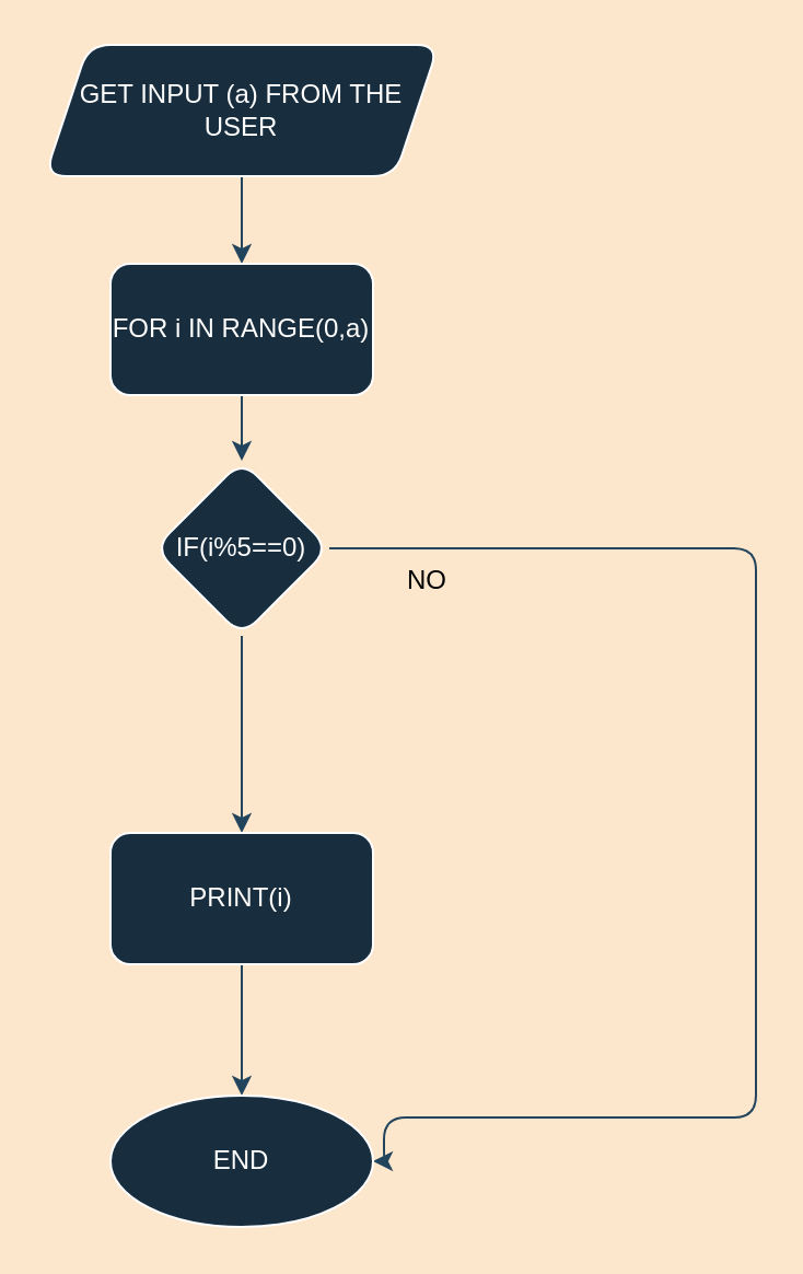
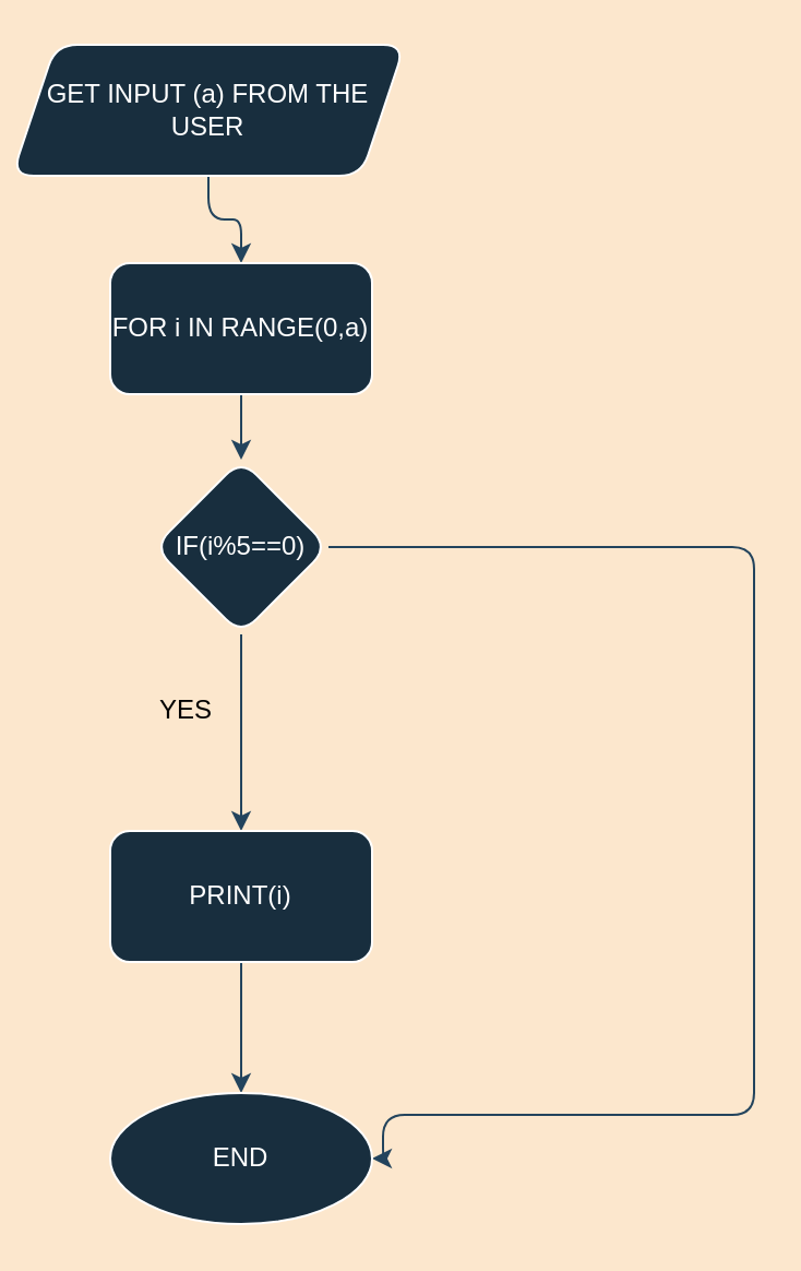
- <mxCell id="3" value="GET INPUT (a) FROM THE USER" style="shape=parallelogram;perimeter=parallelogramPerimeter;whiteSpace=wrap;html=1;fixedSize=1;fillColor=#182E3E;strokeColor=#FFFFFF;fontColor=#FFFFFF;rounded=1;" vertex="1" parent="1"><mxGeometry x="20" y="20" width="180" height="60" as="geometry" /></mxCell>
+ <mxCell id="3" value="GET INPUT (a) FROM THE USER" style="shape=parallelogram;perimeter=parallelogramPerimeter;whiteSpace=wrap;html=1;fixedSize=1;fillColor=#182E3E;strokeColor=#FFFFFF;fontColor=#FFFFFF;rounded=1;" vertex="1" parent="1"><mxGeometry x="5" y="20" width="180" height="60" as="geometry" /></mxCell>
- <mxCell id="13" value="NO" style="text;html=1;strokeColor=none;fillColor=none;align=center;verticalAlign=middle;whiteSpace=wrap;fontColor=#000000;rounded=1;" vertex="1" parent="1"><mxGeometry x="165" y="250" width="60" height="30" as="geometry" /></mxCell>
+ <mxCell id="12" value="YES" style="text;html=1;strokeColor=none;fillColor=none;align=center;verticalAlign=middle;whiteSpace=wrap;fontColor=default;rounded=1;" vertex="1" parent="1"><mxGeometry x="55" y="310" width="60" height="30" as="geometry" /></mxCell>
